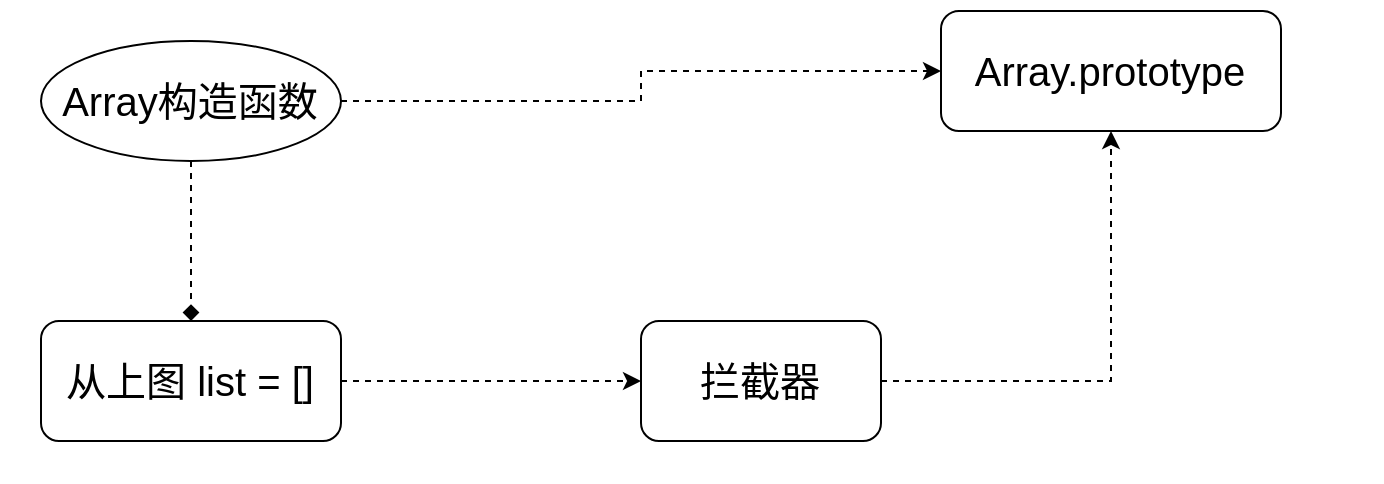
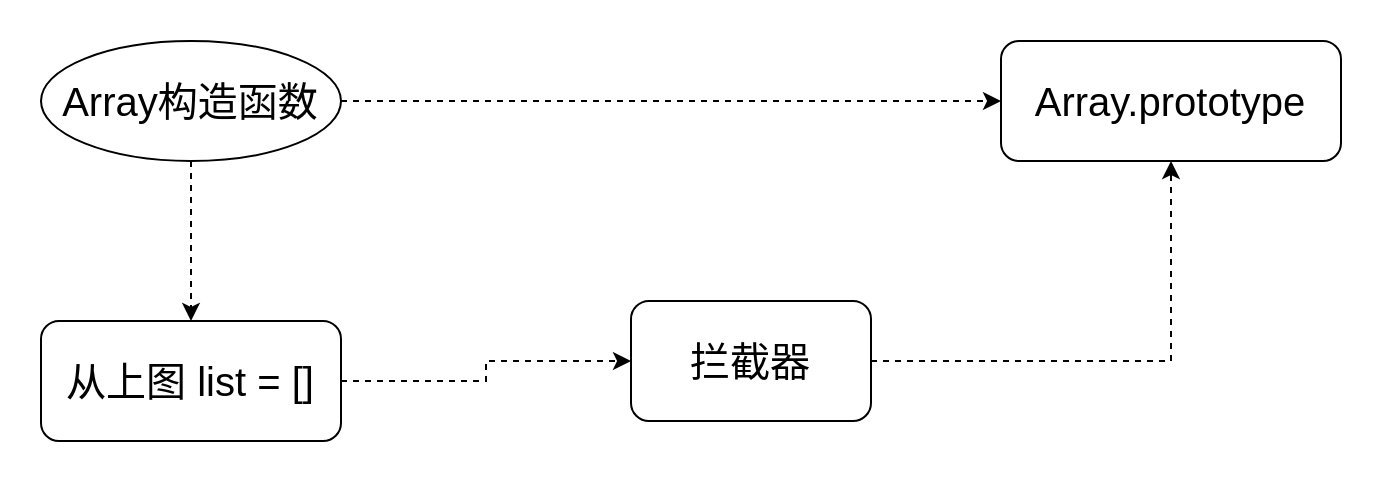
- <mxCell id="5" value="Array.prototype" style="whiteSpace=wrap;html=1;rounded=1;fontSize=20;" vertex="1" parent="1"><mxGeometry x="470" y="5" width="170" height="60" as="geometry" /></mxCell>
+ <mxCell id="5" value="Array.prototype" style="whiteSpace=wrap;html=1;rounded=1;fontSize=20;" vertex="1" parent="1"><mxGeometry x="500" y="20" width="170" height="60" as="geometry" /></mxCell>
- <mxCell id="3" value="" style="edgeStyle=orthogonalEdgeStyle;rounded=0;orthogonalLoop=1;jettySize=auto;html=1;dashed=1;fontSize=20;endArrow=diamond;" edge="1" parent="1" source="4" target="7"><mxGeometry relative="1" as="geometry" /></mxCell>
+ <mxCell id="3" value="" style="edgeStyle=orthogonalEdgeStyle;rounded=0;orthogonalLoop=1;jettySize=auto;html=1;dashed=1;fontSize=20;" edge="1" parent="1" source="4" target="7"><mxGeometry relative="1" as="geometry" /></mxCell>
- <mxCell id="9" value="拦截器" style="whiteSpace=wrap;html=1;rounded=1;fontSize=20;" vertex="1" parent="1"><mxGeometry x="320" y="160" width="120" height="60" as="geometry" /></mxCell>
+ <mxCell id="9" value="拦截器" style="whiteSpace=wrap;html=1;rounded=1;fontSize=20;" vertex="1" parent="1"><mxGeometry x="315" y="150" width="120" height="60" as="geometry" /></mxCell>
